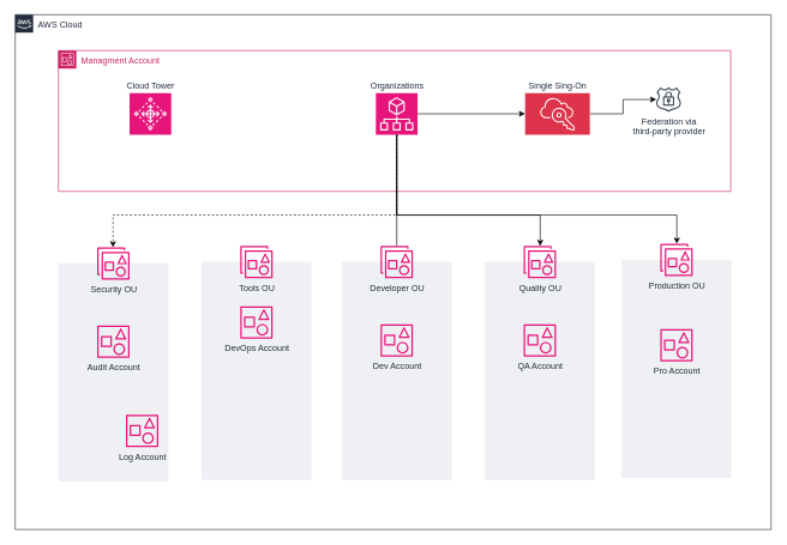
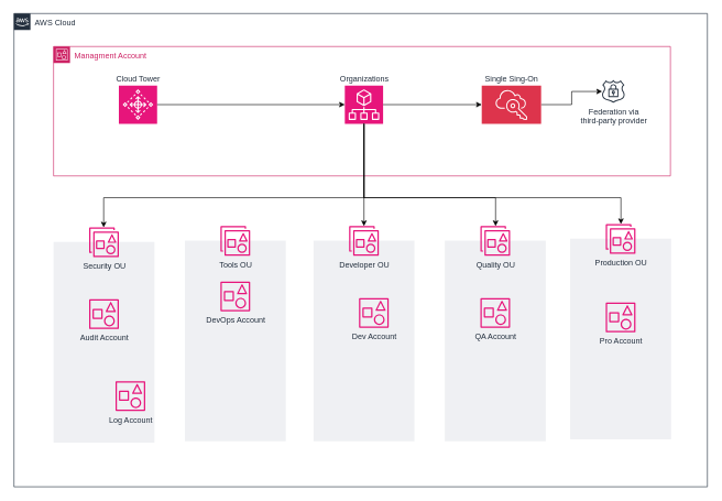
+ <mxCell id="10" style="edgeStyle=orthogonalEdgeStyle;rounded=0;orthogonalLoop=1;jettySize=auto;html=1;entryX=0;entryY=0.5;entryDx=0;entryDy=0;entryPerimeter=0;" edge="1" parent="3" source="4" target="6"><mxGeometry relative="1" as="geometry" /></mxCell>
- <mxCell id="29" style="edgeStyle=orthogonalEdgeStyle;rounded=0;orthogonalLoop=1;jettySize=auto;html=1;dashed=1;" edge="1" parent="2" source="6" target="13"><mxGeometry relative="1" as="geometry"><Array as="points"><mxPoint x="530" y="279" /><mxPoint x="136" y="279" /></Array></mxGeometry></mxCell>
+ <mxCell id="29" style="edgeStyle=orthogonalEdgeStyle;rounded=0;orthogonalLoop=1;jettySize=auto;html=1;" edge="1" parent="2" source="6" target="13"><mxGeometry relative="1" as="geometry"><Array as="points"><mxPoint x="530" y="279" /><mxPoint x="136" y="279" /></Array></mxGeometry></mxCell>
- <mxCell id="27" style="edgeStyle=orthogonalEdgeStyle;rounded=0;orthogonalLoop=1;jettySize=auto;html=1;endArrow=none;" edge="1" parent="2" source="6" target="18"><mxGeometry relative="1" as="geometry" /></mxCell>
+ <mxCell id="27" style="edgeStyle=orthogonalEdgeStyle;rounded=0;orthogonalLoop=1;jettySize=auto;html=1;" edge="1" parent="2" source="6" target="18"><mxGeometry relative="1" as="geometry" /></mxCell>
- <mxCell id="19" value="Dev Account" style="sketch=0;outlineConnect=0;fontColor=#232F3E;gradientColor=none;fillColor=#E7157B;strokeColor=none;dashed=0;verticalLabelPosition=bottom;verticalAlign=top;align=center;html=1;fontSize=12;fontStyle=0;aspect=fixed;pointerEvents=1;shape=mxgraph.aws4.organizations_account2;" vertex="1" parent="16"><mxGeometry x="54" y="109" width="45" height="45" as="geometry" /></mxCell>
+ <mxCell id="19" value="Dev Account" style="sketch=0;outlineConnect=0;fontColor=#232F3E;gradientColor=none;fillColor=#E7157B;strokeColor=none;dashed=0;verticalLabelPosition=bottom;verticalAlign=top;align=center;html=1;fontSize=12;fontStyle=0;aspect=fixed;pointerEvents=1;shape=mxgraph.aws4.organizations_account2;" vertex="1" parent="16"><mxGeometry x="69" y="109" width="45" height="45" as="geometry" /></mxCell>
